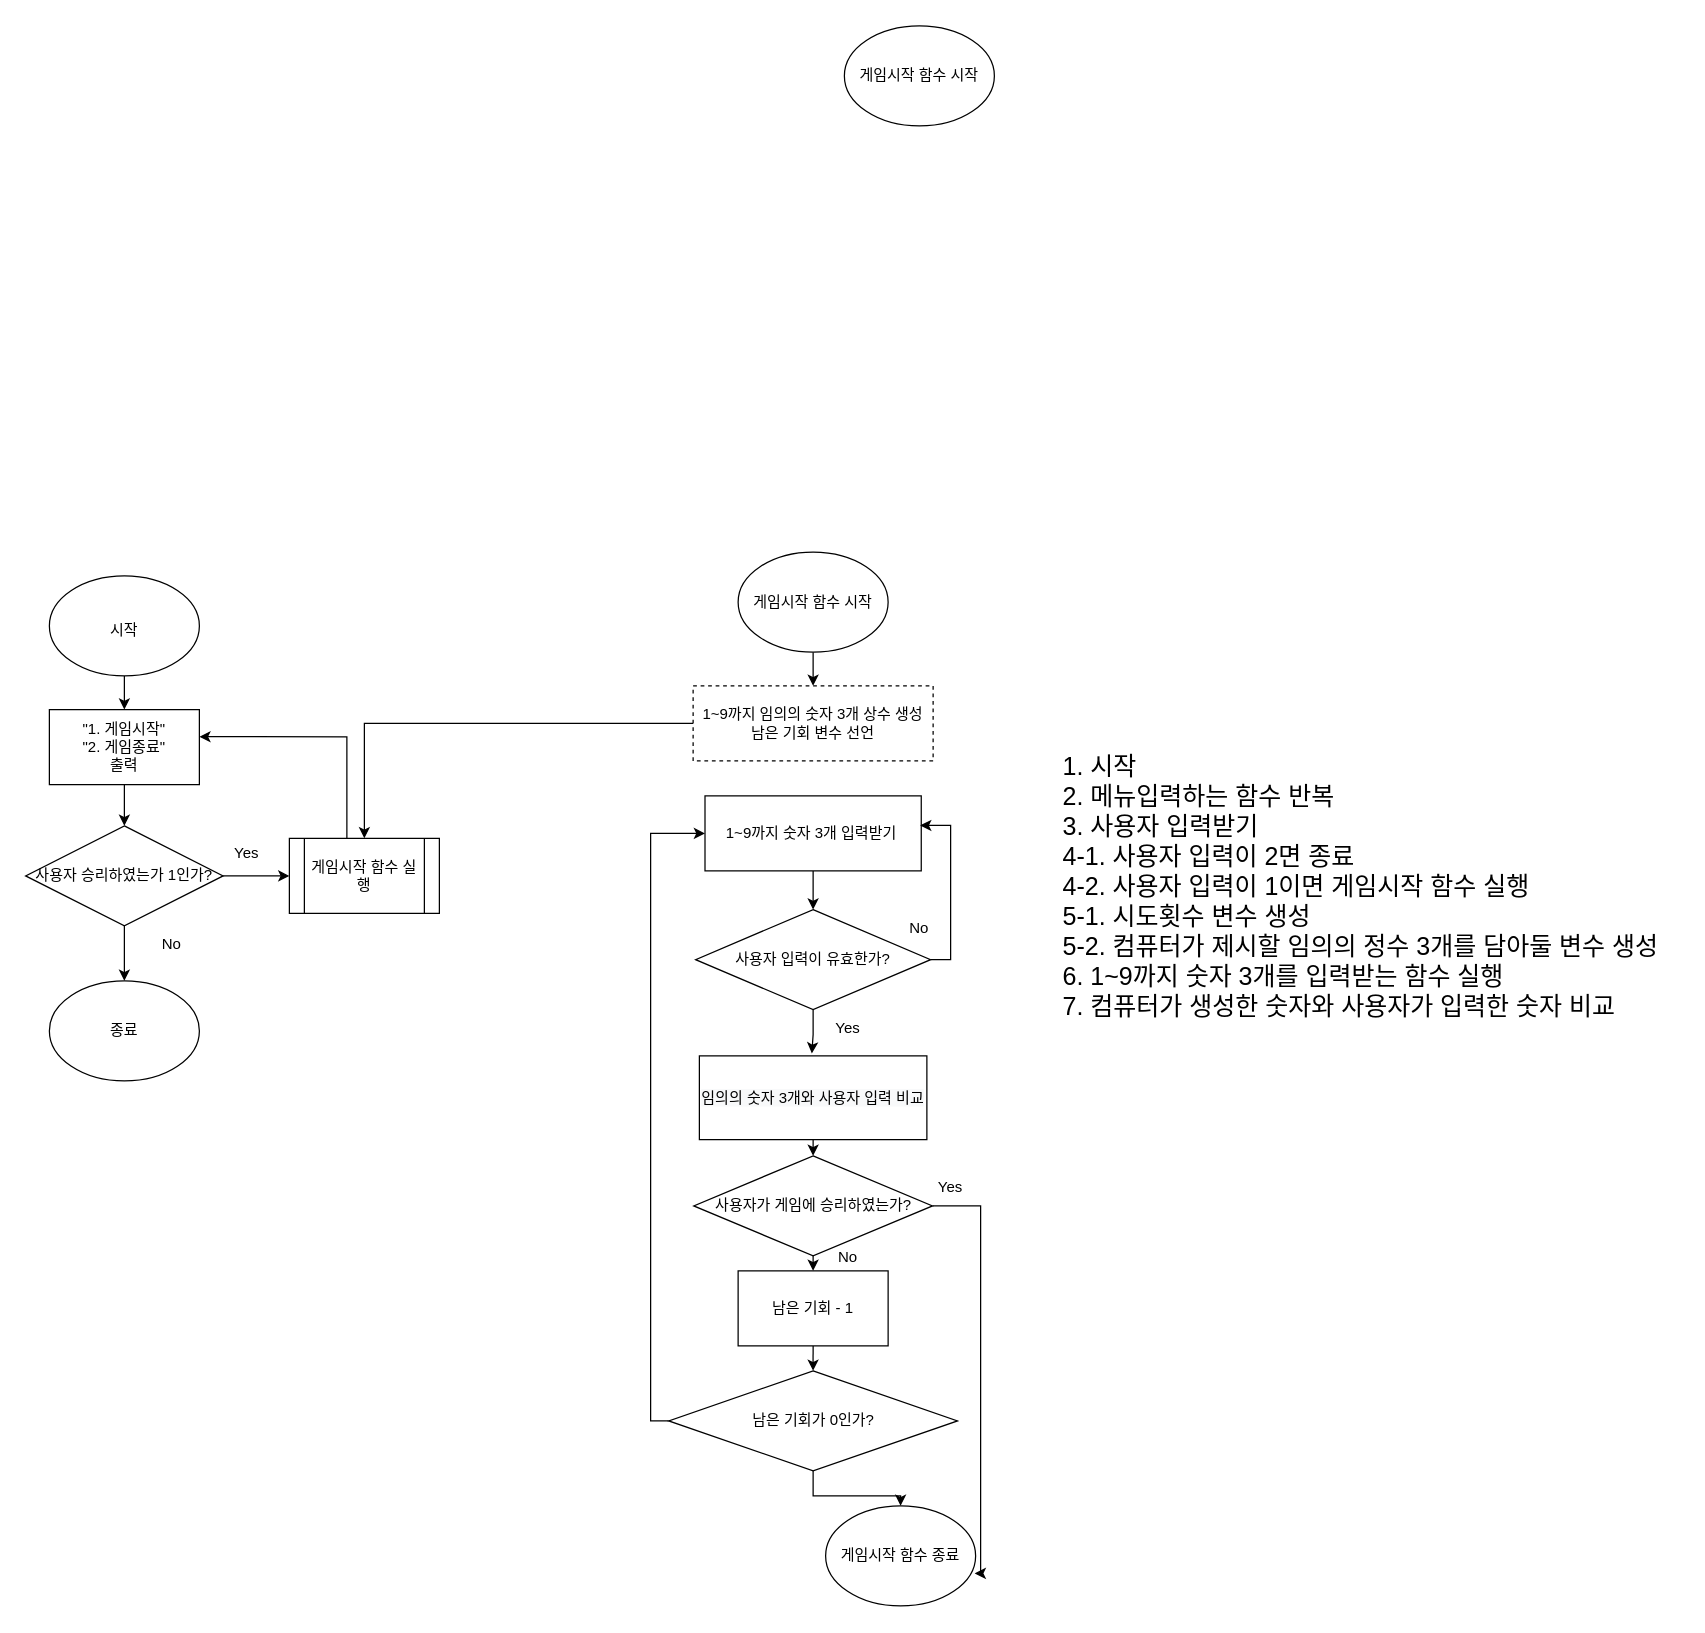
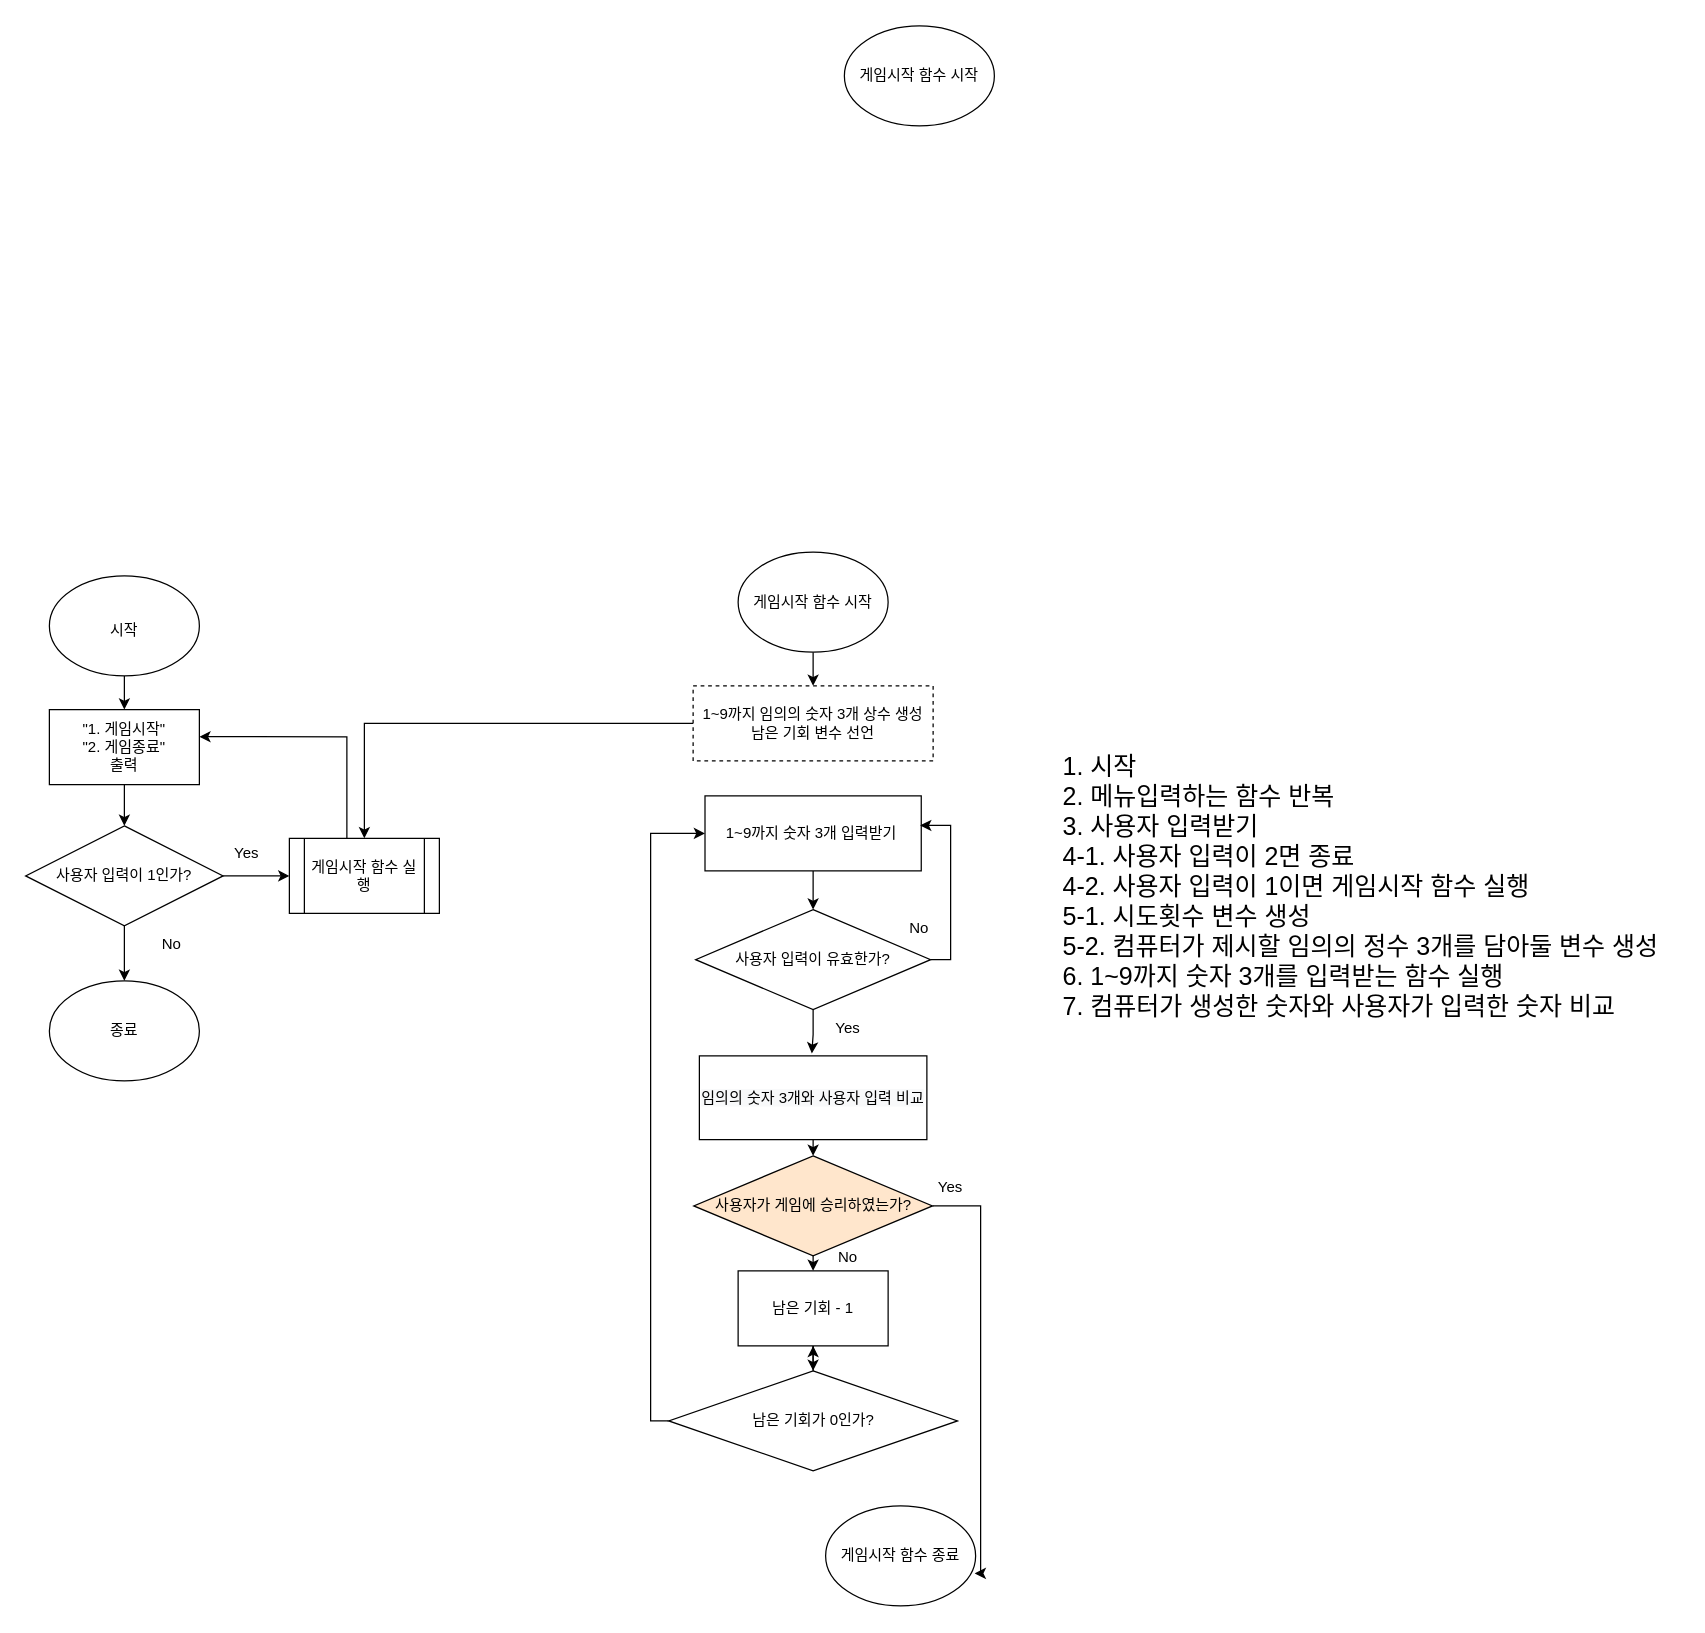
- <mxCell id="10" value="사용자 승리하였는가 1인가?" style="rhombus;whiteSpace=wrap;html=1;fontSize=12;" vertex="1" parent="1"><mxGeometry x="20" y="660" width="158" height="80" as="geometry" /></mxCell>
+ <mxCell id="10" value="사용자 입력이 1인가?" style="rhombus;whiteSpace=wrap;html=1;fontSize=12;" vertex="1" parent="1"><mxGeometry x="20" y="660" width="158" height="80" as="geometry" /></mxCell>
- <mxCell id="37" value="사용자가 게임에 승리하였는가?" style="rhombus;whiteSpace=wrap;html=1;fontSize=12;" vertex="1" parent="1"><mxGeometry x="554.5" y="924" width="191" height="80" as="geometry" /></mxCell>
+ <mxCell id="37" value="사용자가 게임에 승리하였는가?" style="rhombus;whiteSpace=wrap;html=1;fontSize=12;fillColor=#ffe6cc;" vertex="1" parent="1"><mxGeometry x="554.5" y="924" width="191" height="80" as="geometry" /></mxCell>
- <mxCell id="29" value="" style="edgeStyle=orthogonalEdgeStyle;rounded=0;orthogonalLoop=1;jettySize=auto;html=1;fontSize=12;" edge="1" parent="1" source="31" target="32"><mxGeometry relative="1" as="geometry" /></mxCell>
+ <mxCell id="29" value="" style="edgeStyle=orthogonalEdgeStyle;rounded=0;orthogonalLoop=1;jettySize=auto;html=1;fontSize=12;" edge="1" parent="1" source="31" target="26"><mxGeometry relative="1" as="geometry" /></mxCell>
